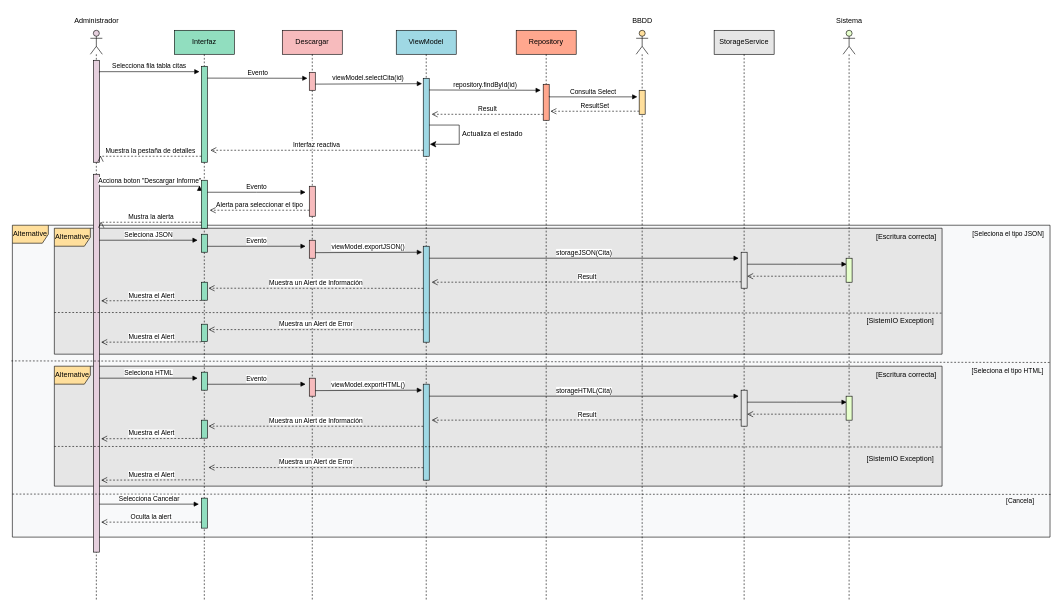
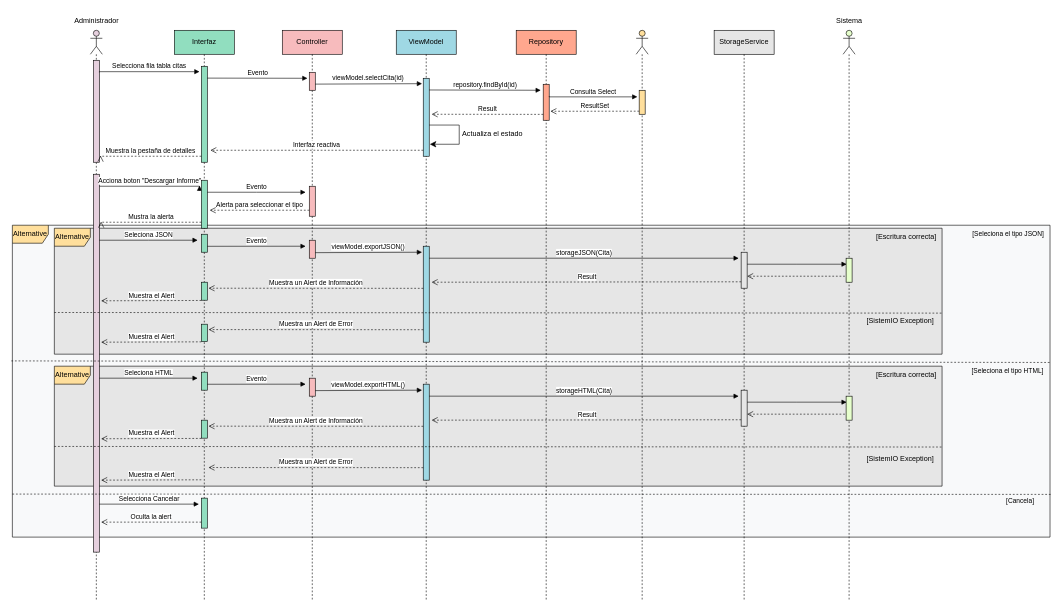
- <mxCell id="12" value="BBDD" style="text;html=1;align=center;verticalAlign=middle;resizable=0;points=[];autosize=1;strokeColor=none;fillColor=none;" vertex="1" parent="1"><mxGeometry x="1040" y="20" width="60" height="30" as="geometry" /></mxCell>
- <mxCell id="8" value="Descargar" style="shape=umlLifeline;perimeter=lifelinePerimeter;whiteSpace=wrap;html=1;container=1;dropTarget=0;collapsible=0;recursiveResize=0;outlineConnect=0;portConstraint=eastwest;newEdgeStyle={&quot;edgeStyle&quot;:&quot;elbowEdgeStyle&quot;,&quot;elbow&quot;:&quot;vertical&quot;,&quot;curved&quot;:0,&quot;rounded&quot;:0};fillColor=#F7BBBD;" vertex="1" parent="1"><mxGeometry x="470" y="50" width="100" height="950" as="geometry" /></mxCell>
+ <mxCell id="8" value="Controller" style="shape=umlLifeline;perimeter=lifelinePerimeter;whiteSpace=wrap;html=1;container=1;dropTarget=0;collapsible=0;recursiveResize=0;outlineConnect=0;portConstraint=eastwest;newEdgeStyle={&quot;edgeStyle&quot;:&quot;elbowEdgeStyle&quot;,&quot;elbow&quot;:&quot;vertical&quot;,&quot;curved&quot;:0,&quot;rounded&quot;:0};fillColor=#F7BBBD;" vertex="1" parent="1"><mxGeometry x="470" y="50" width="100" height="950" as="geometry" /></mxCell>
